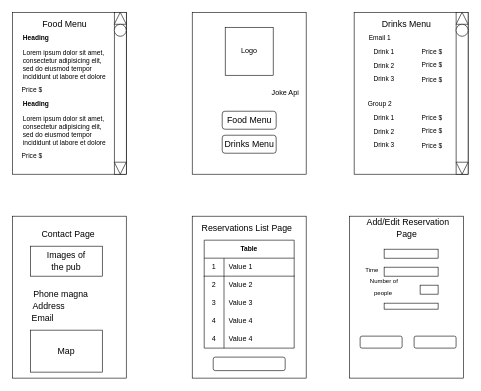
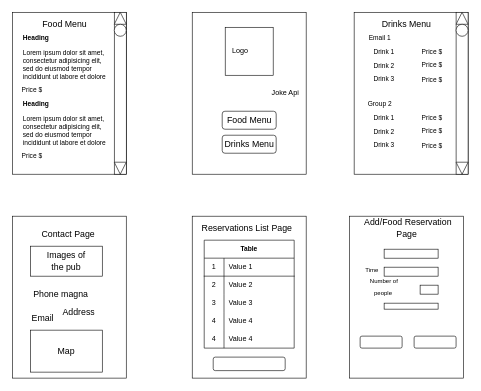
- <mxCell id="5" value="Logo" style="text;html=1;strokeColor=none;fillColor=none;align=center;verticalAlign=middle;whiteSpace=wrap;rounded=0;" vertex="1" parent="2"><mxGeometry x="75" y="55" width="40" height="20" as="geometry" /></mxCell>
+ <mxCell id="5" value="Logo" style="text;html=1;strokeColor=none;fillColor=none;align=center;verticalAlign=middle;whiteSpace=wrap;rounded=0;" vertex="1" parent="2"><mxGeometry x="60" y="55" width="40" height="20" as="geometry" /></mxCell>
- <mxCell id="46" value="&#10;&#10;&lt;span class=&quot;TextRun SCXW146730771 BCX9&quot; lang=&quot;EN-GB&quot; style=&quot;margin: 0px; padding: 0px; color: rgb(0, 0, 0); font-size: 11pt; font-style: normal; font-weight: 400; letter-spacing: normal; text-align: left; text-indent: 0px; text-transform: none; word-spacing: 0px; background-color: rgb(255, 255, 255); font-family: &amp;quot;calibri light&amp;quot;, &amp;quot;calibri light_embeddedfont&amp;quot;, &amp;quot;calibri light_msfontservice&amp;quot;, sans-serif; line-height: 19.425px;&quot;&gt;&lt;span class=&quot;NormalTextRun SCXW146730771 BCX9&quot; style=&quot;margin: 0px ; padding: 0px ; background-color: inherit&quot;&gt;Add/Edit Reservation Page&lt;/span&gt;&lt;/span&gt;&lt;span class=&quot;EOP SCXW146730771 BCX9&quot; style=&quot;margin: 0px; padding: 0px; color: rgb(0, 0, 0); font-size: 11pt; font-style: normal; font-weight: 400; letter-spacing: normal; text-align: left; text-indent: 0px; text-transform: none; word-spacing: 0px; background-color: rgb(255, 255, 255); line-height: 19.425px; font-family: &amp;quot;calibri light&amp;quot;, &amp;quot;calibri light_embeddedfont&amp;quot;, &amp;quot;calibri light_msfontservice&amp;quot;, sans-serif;&quot;&gt;&amp;nbsp;&lt;/span&gt;&#10;&#10;" style="text;html=1;strokeColor=none;fillColor=none;align=center;verticalAlign=middle;whiteSpace=wrap;rounded=0;" vertex="1" parent="44"><mxGeometry x="17.5" y="10" width="160" height="20" as="geometry" /></mxCell>
+ <mxCell id="46" value="&#10;&#10;&lt;span class=&quot;TextRun SCXW146730771 BCX9&quot; lang=&quot;EN-GB&quot; style=&quot;margin: 0px; padding: 0px; color: rgb(0, 0, 0); font-size: 11pt; font-style: normal; font-weight: 400; letter-spacing: normal; text-align: left; text-indent: 0px; text-transform: none; word-spacing: 0px; background-color: rgb(255, 255, 255); font-family: &amp;quot;calibri light&amp;quot;, &amp;quot;calibri light_embeddedfont&amp;quot;, &amp;quot;calibri light_msfontservice&amp;quot;, sans-serif; line-height: 19.425px;&quot;&gt;&lt;span class=&quot;NormalTextRun SCXW146730771 BCX9&quot; style=&quot;margin: 0px ; padding: 0px ; background-color: inherit&quot;&gt;Add/Food Reservation Page&lt;/span&gt;&lt;/span&gt;&lt;span class=&quot;EOP SCXW146730771 BCX9&quot; style=&quot;margin: 0px; padding: 0px; color: rgb(0, 0, 0); font-size: 11pt; font-style: normal; font-weight: 400; letter-spacing: normal; text-align: left; text-indent: 0px; text-transform: none; word-spacing: 0px; background-color: rgb(255, 255, 255); line-height: 19.425px; font-family: &amp;quot;calibri light&amp;quot;, &amp;quot;calibri light_embeddedfont&amp;quot;, &amp;quot;calibri light_msfontservice&amp;quot;, sans-serif;&quot;&gt;&amp;nbsp;&lt;/span&gt;&#10;&#10;" style="text;html=1;strokeColor=none;fillColor=none;align=center;verticalAlign=middle;whiteSpace=wrap;rounded=0;" vertex="1" parent="44"><mxGeometry x="17.5" y="10" width="160" height="20" as="geometry" /></mxCell>
- <mxCell id="81" value="&#10;&#10;&lt;span class=&quot;TextRun SCXW187255988 BCX9&quot; lang=&quot;EN-GB&quot; style=&quot;margin: 0px; padding: 0px; color: rgb(0, 0, 0); font-size: 11pt; font-style: normal; font-weight: 400; letter-spacing: normal; text-align: left; text-indent: 0px; text-transform: none; word-spacing: 0px; background-color: rgb(255, 255, 255); font-family: &amp;quot;calibri light&amp;quot;, &amp;quot;calibri light_embeddedfont&amp;quot;, &amp;quot;calibri light_msfontservice&amp;quot;, sans-serif; line-height: 19.425px;&quot;&gt;&lt;span class=&quot;NormalTextRun SCXW187255988 BCX9&quot; style=&quot;margin: 0px ; padding: 0px ; background-color: inherit&quot;&gt;Address&lt;/span&gt;&lt;/span&gt;&lt;span class=&quot;EOP SCXW187255988 BCX9&quot; style=&quot;margin: 0px; padding: 0px; color: rgb(0, 0, 0); font-size: 11pt; font-style: normal; font-weight: 400; letter-spacing: normal; text-align: left; text-indent: 0px; text-transform: none; word-spacing: 0px; background-color: rgb(255, 255, 255); line-height: 19.425px; font-family: &amp;quot;calibri light&amp;quot;, &amp;quot;calibri light_embeddedfont&amp;quot;, &amp;quot;calibri light_msfontservice&amp;quot;, sans-serif;&quot;&gt;&amp;nbsp;&lt;/span&gt;&#10;&#10;" style="text;html=1;strokeColor=none;fillColor=none;align=center;verticalAlign=middle;whiteSpace=wrap;rounded=0;fontSize=11;" vertex="1" parent="75"><mxGeometry x="32.5" y="140" width="60" height="20" as="geometry" /></mxCell>
+ <mxCell id="81" value="&#10;&#10;&lt;span class=&quot;TextRun SCXW187255988 BCX9&quot; lang=&quot;EN-GB&quot; style=&quot;margin: 0px; padding: 0px; color: rgb(0, 0, 0); font-size: 11pt; font-style: normal; font-weight: 400; letter-spacing: normal; text-align: left; text-indent: 0px; text-transform: none; word-spacing: 0px; background-color: rgb(255, 255, 255); font-family: &amp;quot;calibri light&amp;quot;, &amp;quot;calibri light_embeddedfont&amp;quot;, &amp;quot;calibri light_msfontservice&amp;quot;, sans-serif; line-height: 19.425px;&quot;&gt;&lt;span class=&quot;NormalTextRun SCXW187255988 BCX9&quot; style=&quot;margin: 0px ; padding: 0px ; background-color: inherit&quot;&gt;Address&lt;/span&gt;&lt;/span&gt;&lt;span class=&quot;EOP SCXW187255988 BCX9&quot; style=&quot;margin: 0px; padding: 0px; color: rgb(0, 0, 0); font-size: 11pt; font-style: normal; font-weight: 400; letter-spacing: normal; text-align: left; text-indent: 0px; text-transform: none; word-spacing: 0px; background-color: rgb(255, 255, 255); line-height: 19.425px; font-family: &amp;quot;calibri light&amp;quot;, &amp;quot;calibri light_embeddedfont&amp;quot;, &amp;quot;calibri light_msfontservice&amp;quot;, sans-serif;&quot;&gt;&amp;nbsp;&lt;/span&gt;&#10;&#10;" style="text;html=1;strokeColor=none;fillColor=none;align=center;verticalAlign=middle;whiteSpace=wrap;rounded=0;fontSize=11;" vertex="1" parent="75"><mxGeometry x="82.5" y="150" width="60" height="20" as="geometry" /></mxCell>
